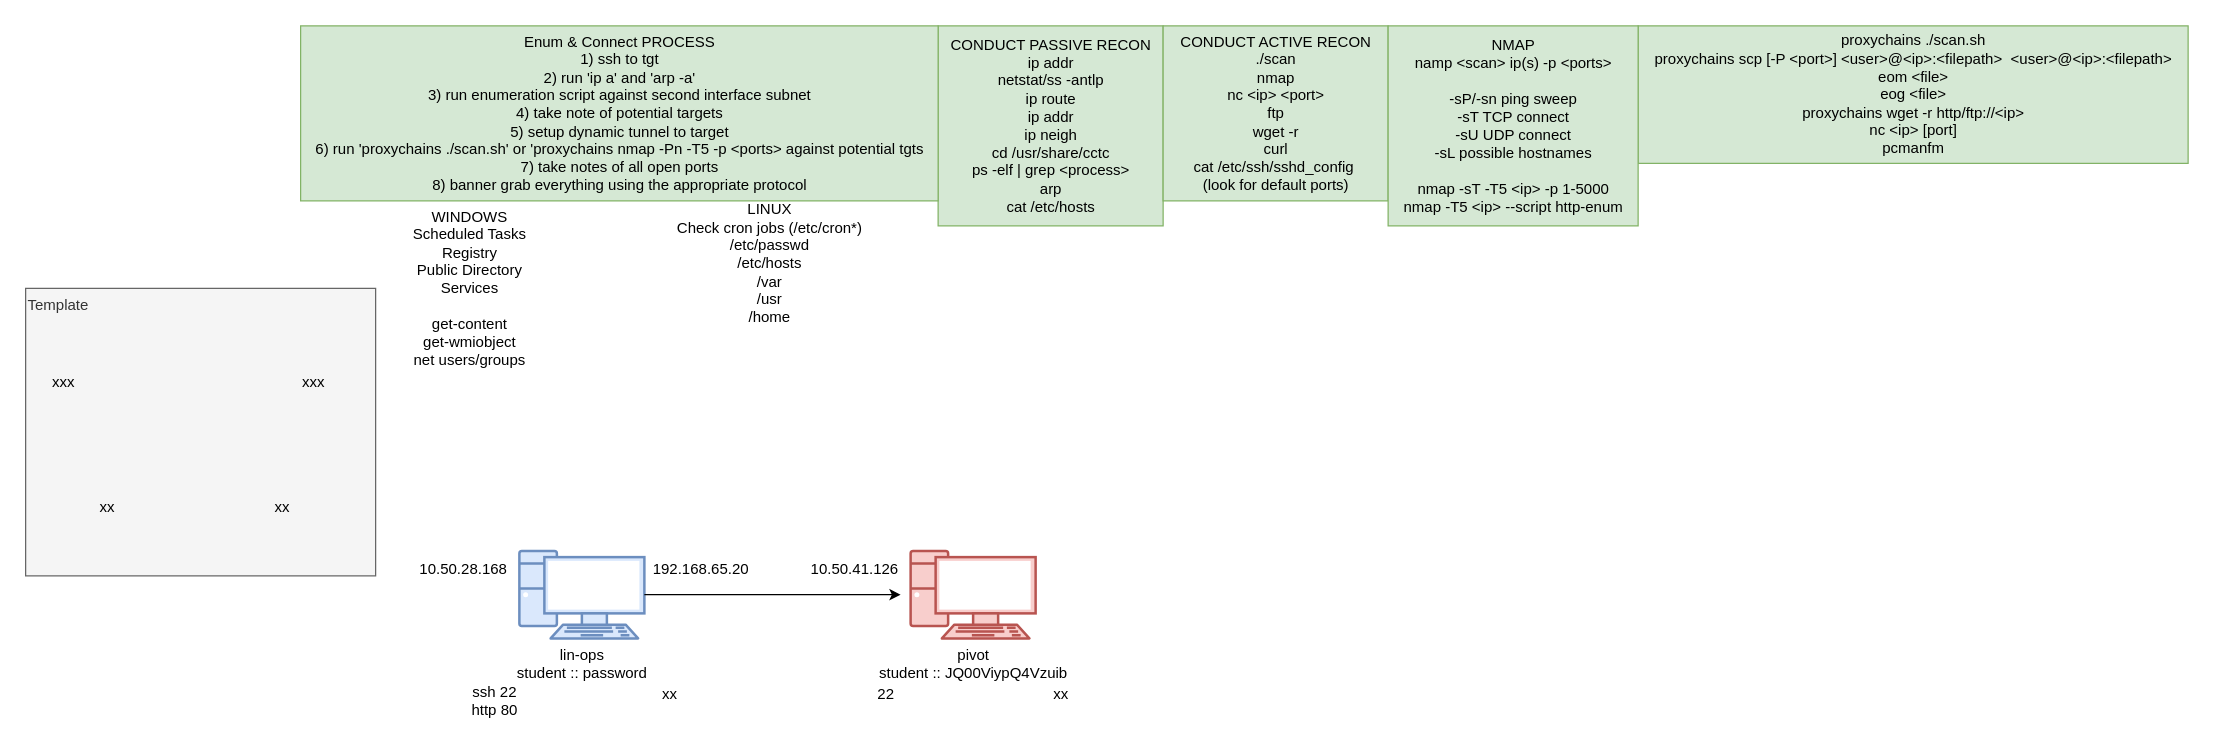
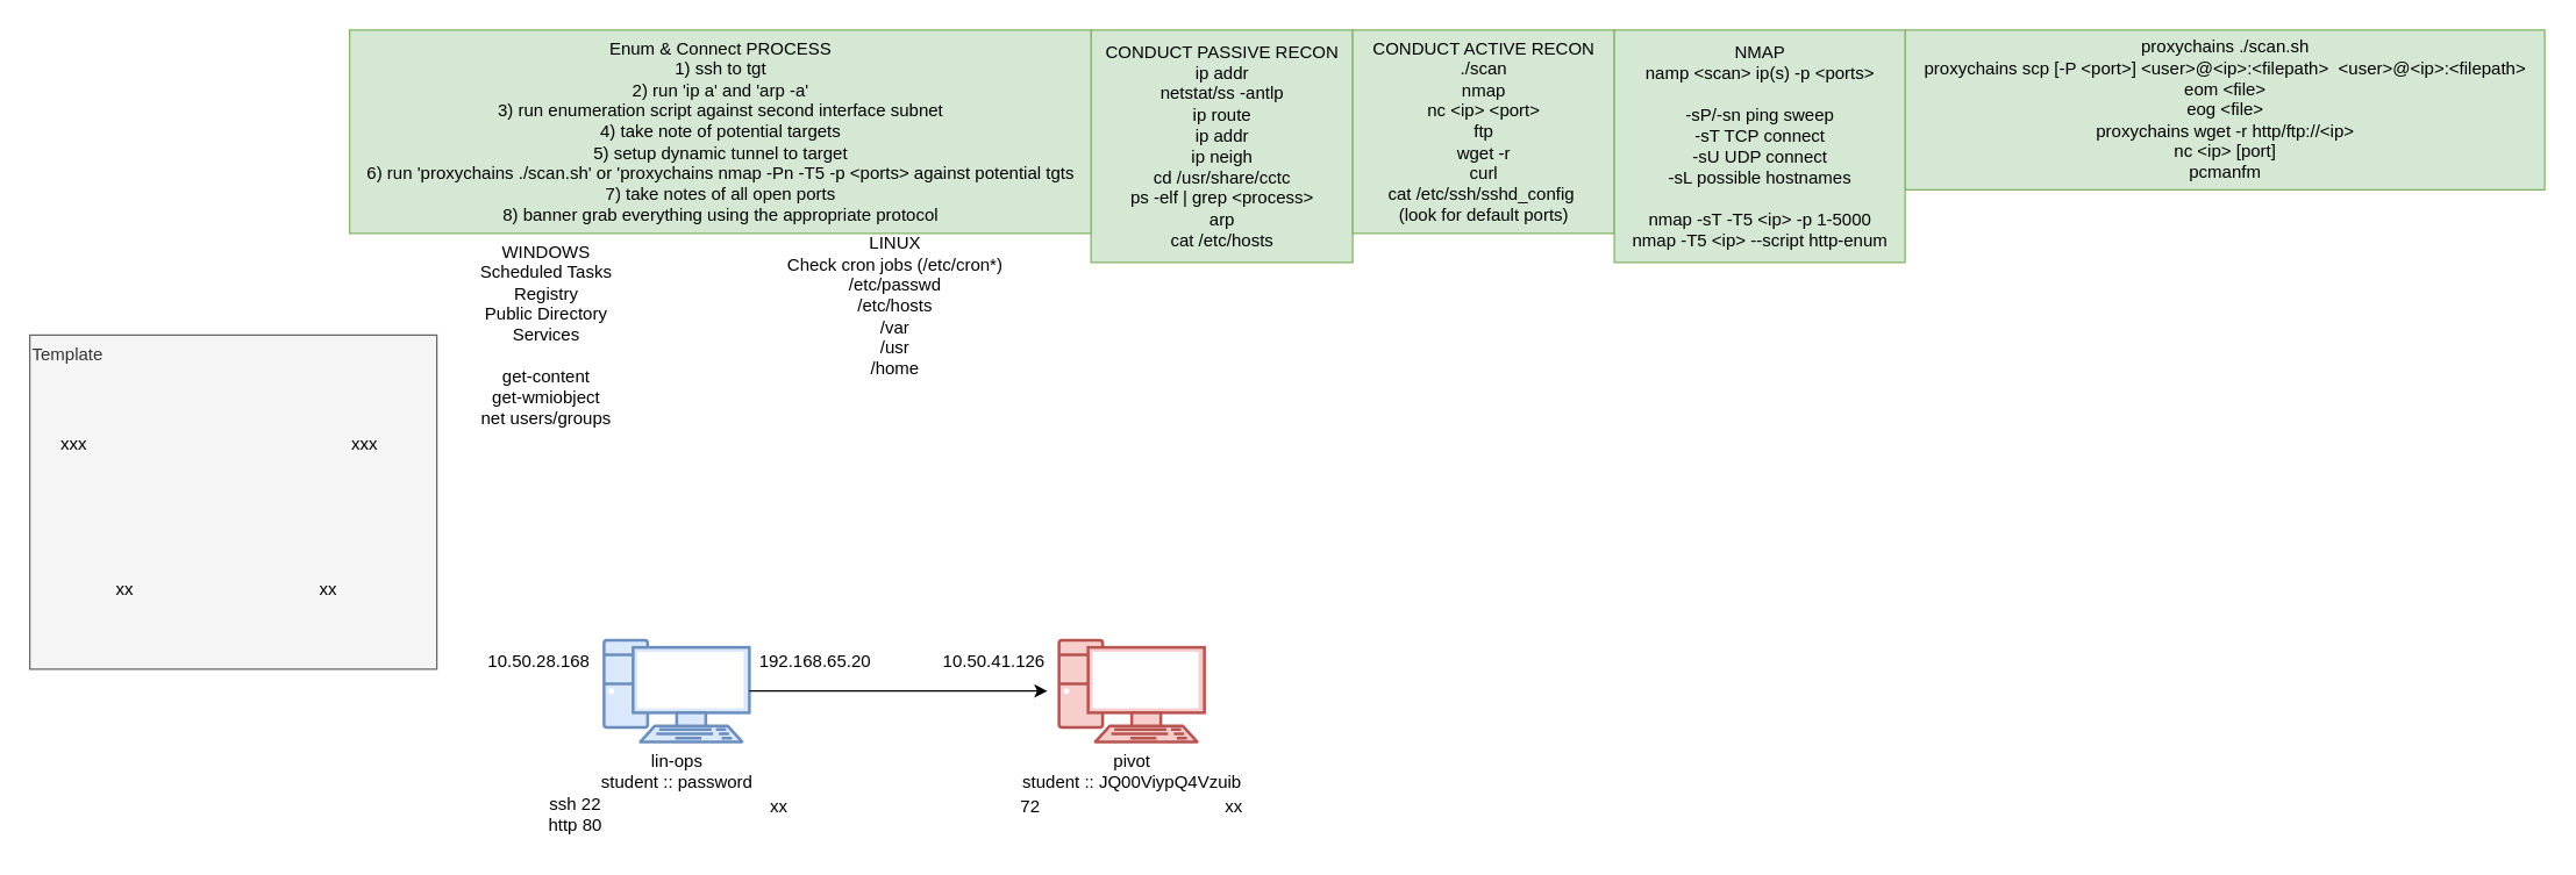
- <mxCell id="13" value="22" style="text;html=1;align=center;verticalAlign=middle;resizable=0;points=[];autosize=1;strokeColor=none;fillColor=none;" parent="11" vertex="1"><mxGeometry x="-5" y="100" width="40" height="30" as="geometry" /></mxCell>
+ <mxCell id="13" value="72" style="text;html=1;align=center;verticalAlign=middle;resizable=0;points=[];autosize=1;strokeColor=none;fillColor=none;" parent="11" vertex="1"><mxGeometry x="-5" y="100" width="40" height="30" as="geometry" /></mxCell>
